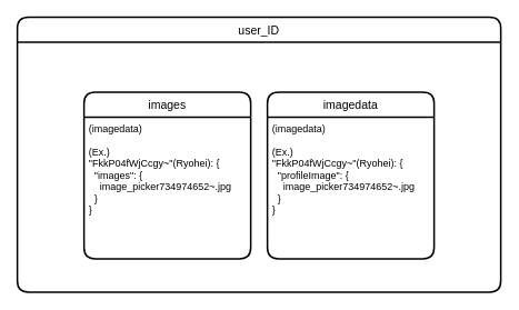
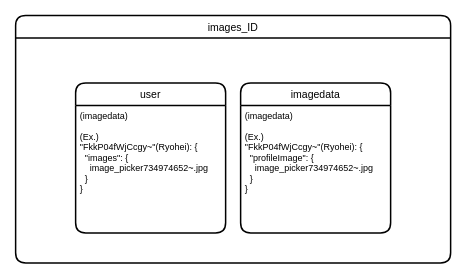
- <mxCell id="6" value="user_ID" style="swimlane;childLayout=stackLayout;horizontal=1;startSize=30;horizontalStack=0;rounded=1;fontSize=14;fontStyle=0;strokeWidth=2;resizeParent=0;resizeLast=1;shadow=0;dashed=0;align=center;" parent="1" vertex="1"><mxGeometry x="20" y="20" width="580" height="330" as="geometry"><mxRectangle x="40" y="40" width="80" height="30" as="alternateBounds" /></mxGeometry></mxCell>
+ <mxCell id="6" value="images_ID" style="swimlane;childLayout=stackLayout;horizontal=1;startSize=30;horizontalStack=0;rounded=1;fontSize=14;fontStyle=0;strokeWidth=2;resizeParent=0;resizeLast=1;shadow=0;dashed=0;align=center;" parent="1" vertex="1"><mxGeometry x="20" y="20" width="580" height="330" as="geometry"><mxRectangle x="40" y="40" width="80" height="30" as="alternateBounds" /></mxGeometry></mxCell>
- <mxCell id="4" value="images" style="swimlane;childLayout=stackLayout;horizontal=1;startSize=30;horizontalStack=0;rounded=1;fontSize=14;fontStyle=0;strokeWidth=2;resizeParent=0;resizeLast=1;shadow=0;dashed=0;align=center;" parent="1" vertex="1"><mxGeometry x="100" y="110" width="200" height="200" as="geometry" /></mxCell>
+ <mxCell id="4" value="user" style="swimlane;childLayout=stackLayout;horizontal=1;startSize=30;horizontalStack=0;rounded=1;fontSize=14;fontStyle=0;strokeWidth=2;resizeParent=0;resizeLast=1;shadow=0;dashed=0;align=center;" parent="1" vertex="1"><mxGeometry x="100" y="110" width="200" height="200" as="geometry" /></mxCell>
